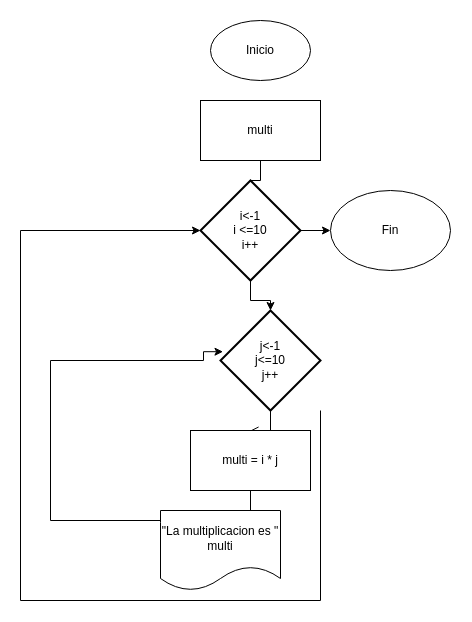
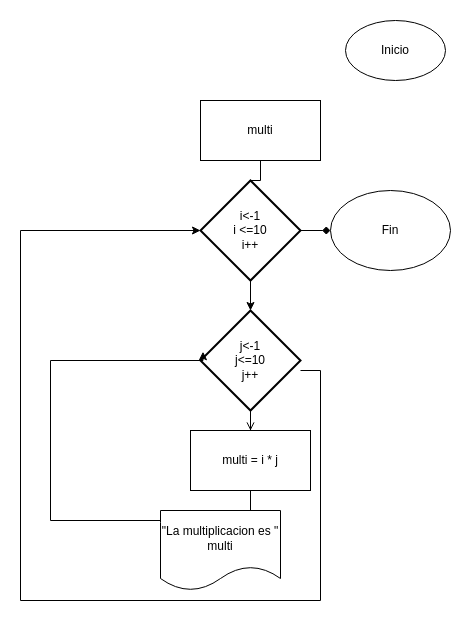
- <mxCell id="2" value="Inicio" style="ellipse;whiteSpace=wrap;html=1;" vertex="1" parent="1"><mxGeometry x="210" width="100" height="60" as="geometry" y="20" /></mxCell>
+ <mxCell id="2" value="Inicio" style="ellipse;whiteSpace=wrap;html=1;" vertex="1" parent="1"><mxGeometry x="345" y="20" width="100" height="60" as="geometry" /></mxCell>
- <mxCell id="6" style="edgeStyle=orthogonalEdgeStyle;rounded=0;orthogonalLoop=1;jettySize=auto;html=1;" edge="1" parent="1" source="7" target="15"><mxGeometry relative="1" as="geometry" /></mxCell>
+ <mxCell id="6" style="edgeStyle=orthogonalEdgeStyle;rounded=0;orthogonalLoop=1;jettySize=auto;html=1;endArrow=diamond;" edge="1" parent="1" source="7" target="15"><mxGeometry relative="1" as="geometry" /></mxCell>
- <mxCell id="10" value="j&amp;lt;-1&lt;br&gt;j&amp;lt;=10&lt;br&gt;j++" style="strokeWidth=2;html=1;shape=mxgraph.flowchart.decision;whiteSpace=wrap;" vertex="1" parent="1"><mxGeometry x="220" y="310" width="100" height="100" as="geometry" /></mxCell>
+ <mxCell id="10" value="j&amp;lt;-1&lt;br&gt;j&amp;lt;=10&lt;br&gt;j++" style="strokeWidth=2;html=1;shape=mxgraph.flowchart.decision;whiteSpace=wrap;" vertex="1" parent="1"><mxGeometry x="200" y="310" width="100" height="100" as="geometry" /></mxCell>
